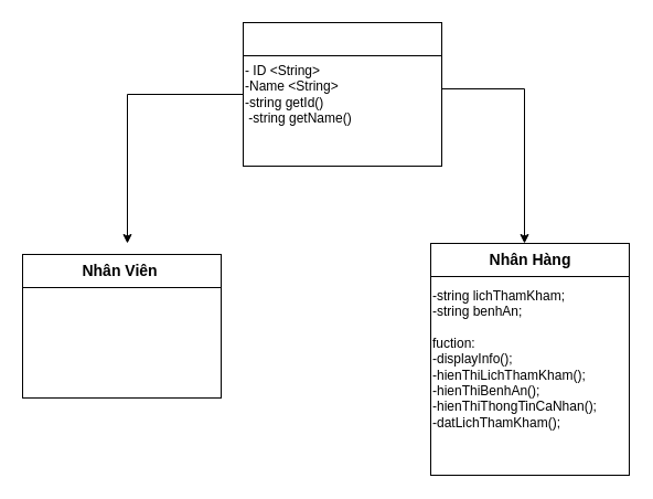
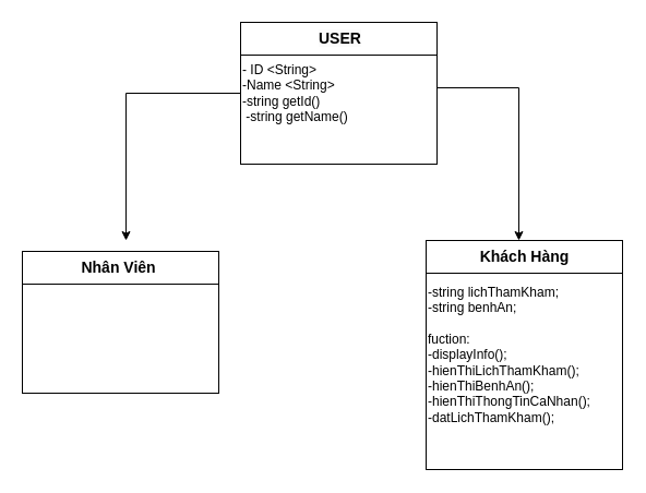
+ <mxCell id="4" value="&lt;span style=&quot;color: rgb(0, 0, 0); font-family: Helvetica; font-size: 14px; font-style: normal; font-variant-ligatures: normal; font-variant-caps: normal; letter-spacing: normal; orphans: 2; text-align: right; text-indent: 0px; text-transform: none; widows: 2; word-spacing: 0px; -webkit-text-stroke-width: 0px; white-space: normal; background-color: rgb(251, 251, 251); text-decoration-thickness: initial; text-decoration-style: initial; text-decoration-color: initial; float: none; display: inline !important;&quot;&gt;USER&lt;/span&gt;" style="text;whiteSpace=wrap;html=1;fontStyle=1;fontSize=14;" vertex="1" parent="1"><mxGeometry x="290" y="20" width="70" height="40" as="geometry" /></mxCell>
- <mxCell id="8" value="Nhân Hàng" style="text;html=1;align=center;verticalAlign=middle;resizable=0;points=[];autosize=1;strokeColor=none;fillColor=none;fontStyle=1;fontSize=14;" vertex="1" parent="6"><mxGeometry x="40" width="100" height="30" as="geometry" /></mxCell>
+ <mxCell id="8" value="Khách Hàng" style="text;html=1;align=center;verticalAlign=middle;resizable=0;points=[];autosize=1;strokeColor=none;fillColor=none;fontStyle=1;fontSize=14;" vertex="1" parent="6"><mxGeometry x="40" width="100" height="30" as="geometry" /></mxCell>
